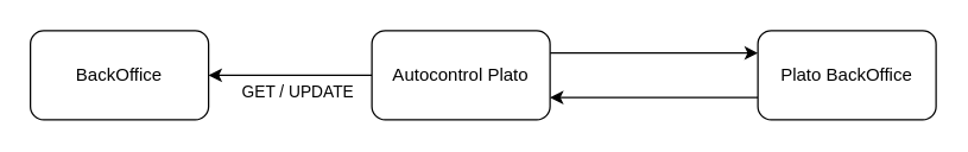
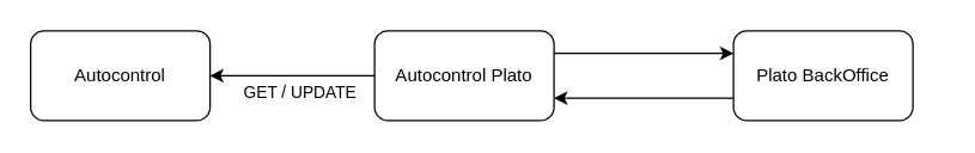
- <mxCell id="2" value="BackOffice" style="rounded=1;whiteSpace=wrap;html=1;" parent="1" vertex="1"><mxGeometry x="20" y="20" width="120" height="60" as="geometry" /></mxCell>
+ <mxCell id="2" value="Autocontrol" style="rounded=1;whiteSpace=wrap;html=1;" parent="1" vertex="1"><mxGeometry x="20" y="20" width="120" height="60" as="geometry" /></mxCell>
- <mxCell id="8" value="Plato BackOffice" style="rounded=1;whiteSpace=wrap;html=1;" parent="1" vertex="1"><mxGeometry x="510" y="20" width="120" height="60" as="geometry" /></mxCell>
+ <mxCell id="8" value="Plato BackOffice" style="rounded=1;whiteSpace=wrap;html=1;" parent="1" vertex="1"><mxGeometry x="490" y="20" width="120" height="60" as="geometry" /></mxCell>
